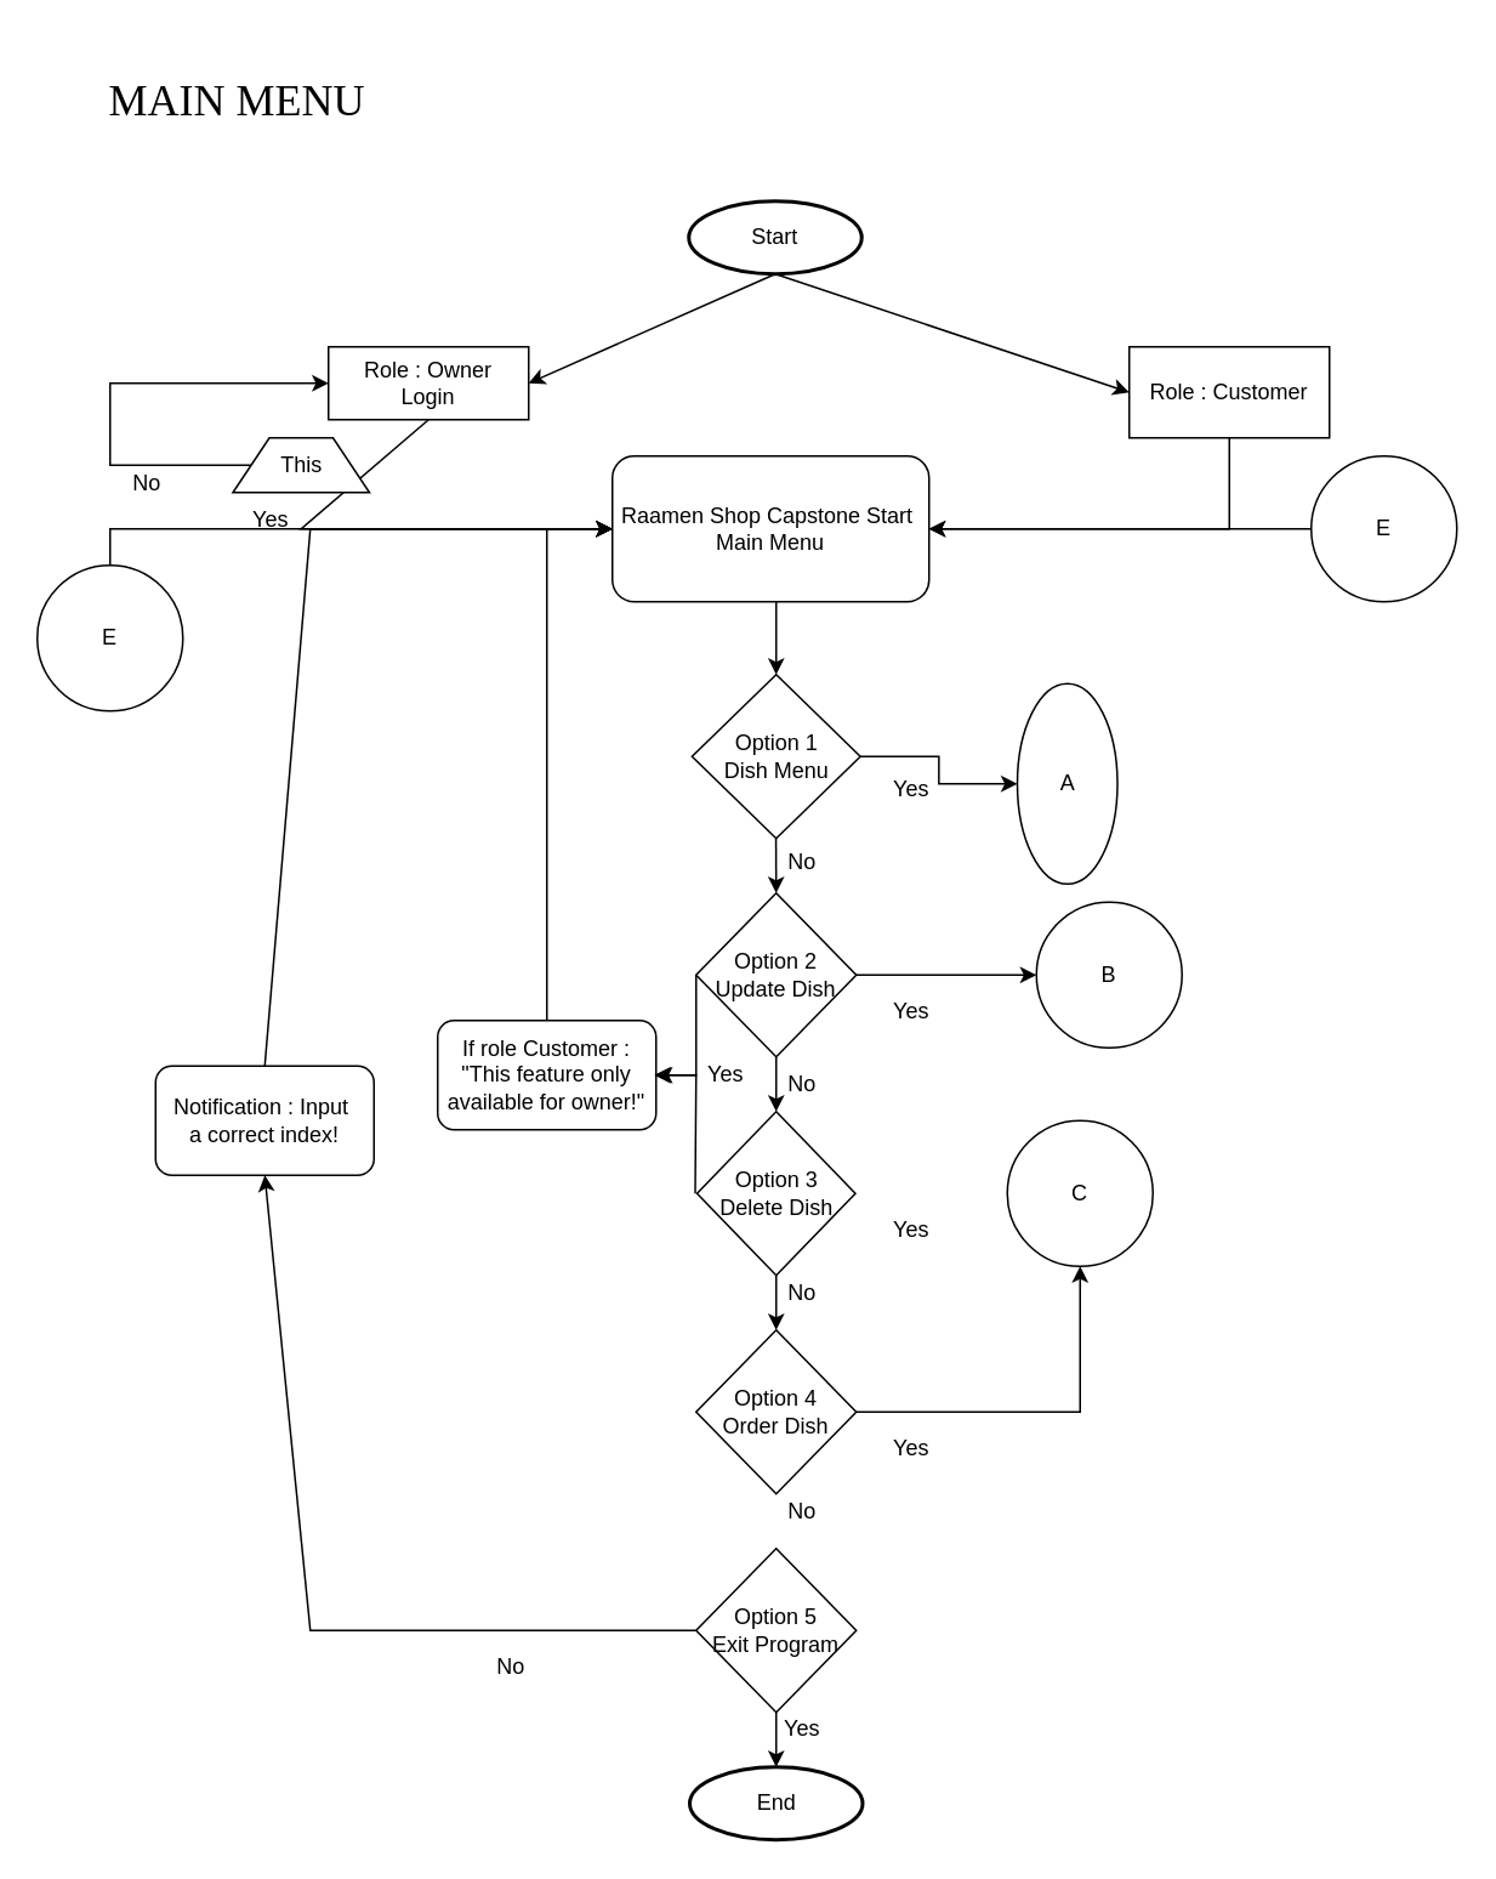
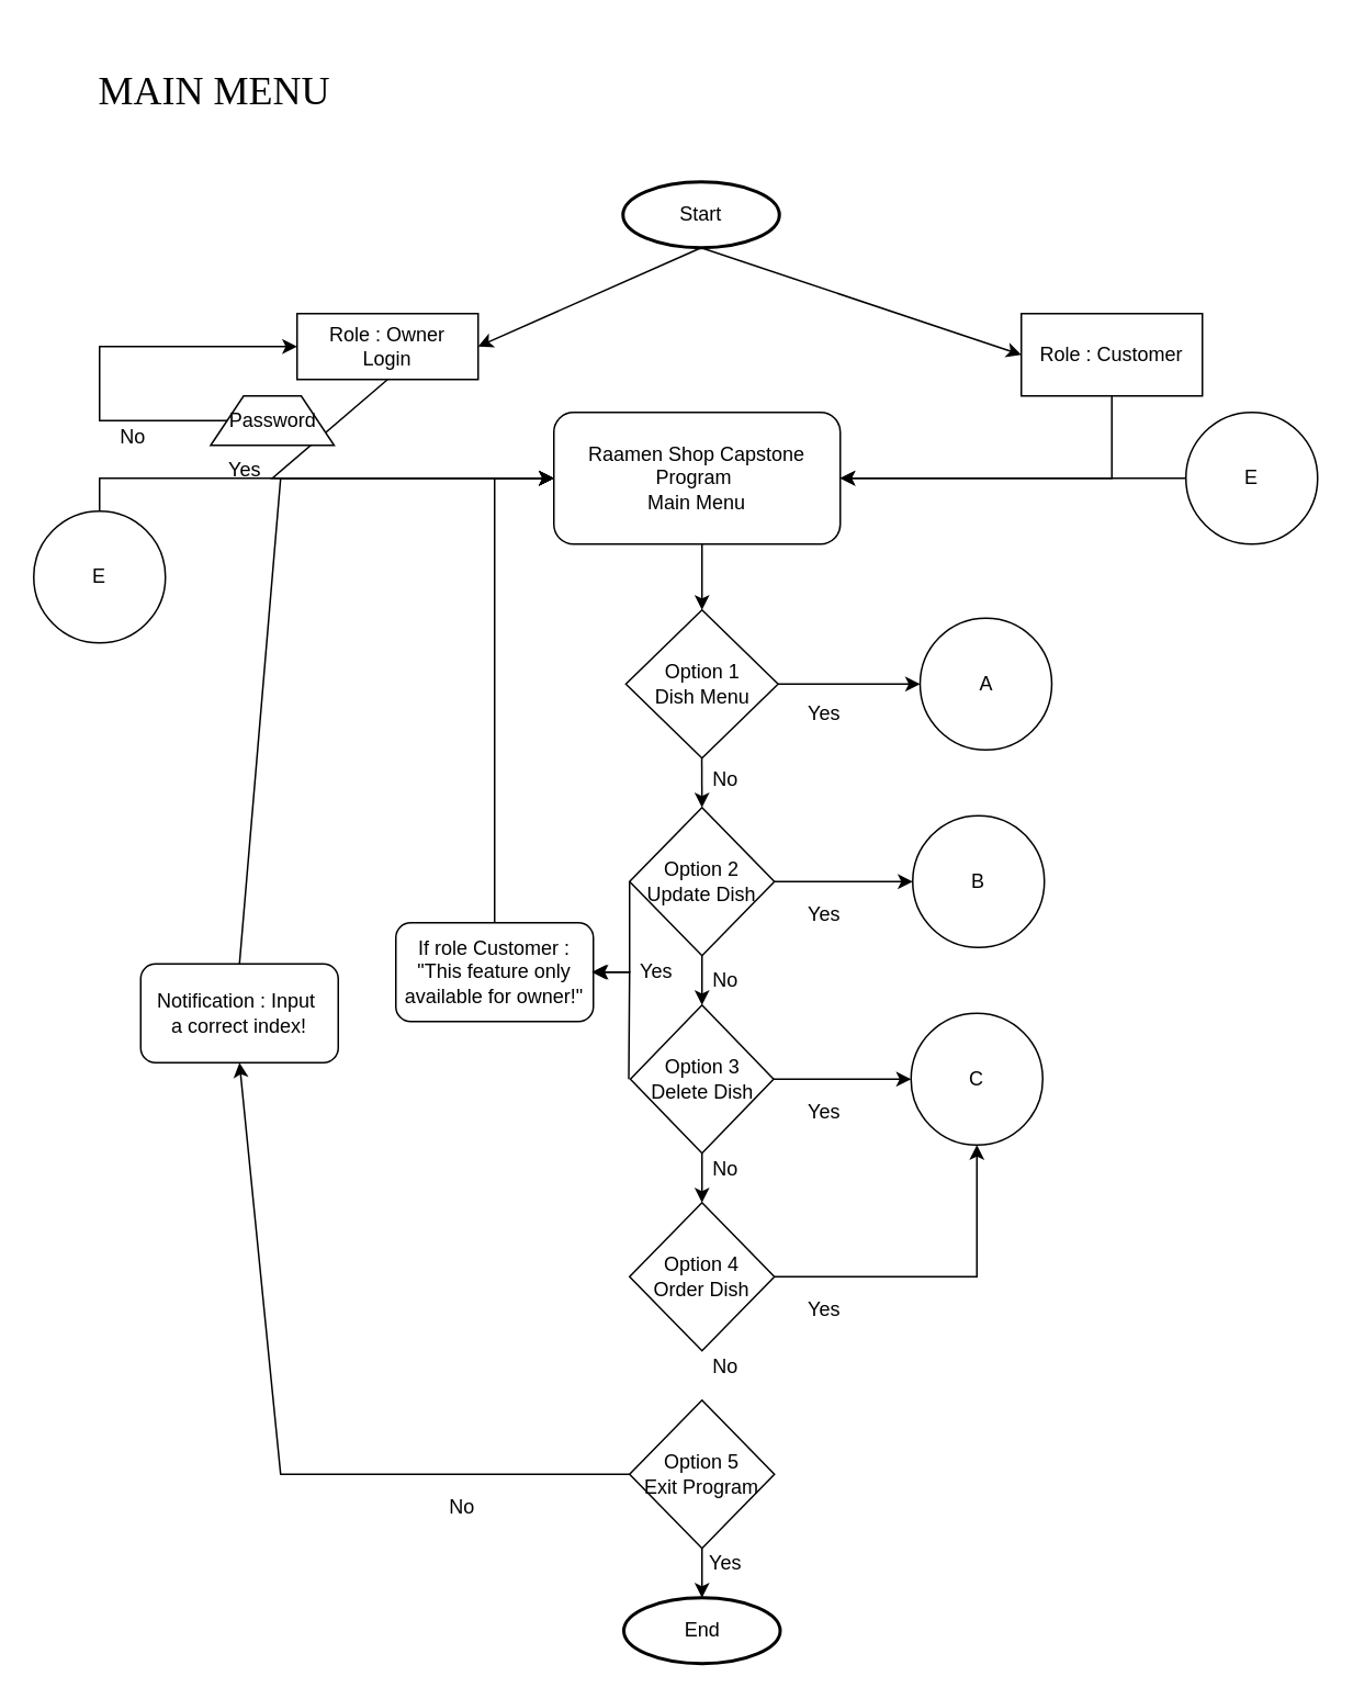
- <mxCell id="47" value="This" style="shape=trapezoid;perimeter=trapezoidPerimeter;whiteSpace=wrap;html=1;fixedSize=1;" parent="1" vertex="1"><mxGeometry x="127.5" y="240" width="75" height="30" as="geometry" /></mxCell>
+ <mxCell id="47" value="Password" style="shape=trapezoid;perimeter=trapezoidPerimeter;whiteSpace=wrap;html=1;fixedSize=1;" parent="1" vertex="1"><mxGeometry x="127.5" y="240" width="75" height="30" as="geometry" /></mxCell>
- <mxCell id="6" value="Raamen Shop Capstone Start&amp;nbsp;&lt;div&gt;Main Menu&lt;/div&gt;" style="rounded=1;whiteSpace=wrap;html=1;" parent="1" vertex="1"><mxGeometry x="336" y="250" width="174" height="80" as="geometry" /></mxCell>
+ <mxCell id="6" value="Raamen Shop Capstone Program&amp;nbsp;&lt;div&gt;Main Menu&lt;/div&gt;" style="rounded=1;whiteSpace=wrap;html=1;" parent="1" vertex="1"><mxGeometry x="336" y="250" width="174" height="80" as="geometry" /></mxCell>
- <mxCell id="27" value="A" style="ellipse;whiteSpace=wrap;html=1;" parent="1" vertex="1"><mxGeometry x="558.5" y="375" width="55" height="110" as="geometry" /></mxCell>
+ <mxCell id="27" value="A" style="ellipse;whiteSpace=wrap;html=1;" parent="1" vertex="1"><mxGeometry x="558.5" y="375" width="80" height="80" as="geometry" /></mxCell>
- <mxCell id="28" value="B" style="ellipse;whiteSpace=wrap;html=1;" parent="1" vertex="1"><mxGeometry x="569" y="495" width="80" height="80" as="geometry" /></mxCell>
+ <mxCell id="28" value="B" style="ellipse;whiteSpace=wrap;html=1;" parent="1" vertex="1"><mxGeometry x="554" y="495" width="80" height="80" as="geometry" /></mxCell>
+ <mxCell id="13" value="" style="edgeStyle=orthogonalEdgeStyle;rounded=0;orthogonalLoop=1;jettySize=auto;html=1;" parent="1" source="14" target="29" edge="1"><mxGeometry relative="1" as="geometry" /></mxCell>
